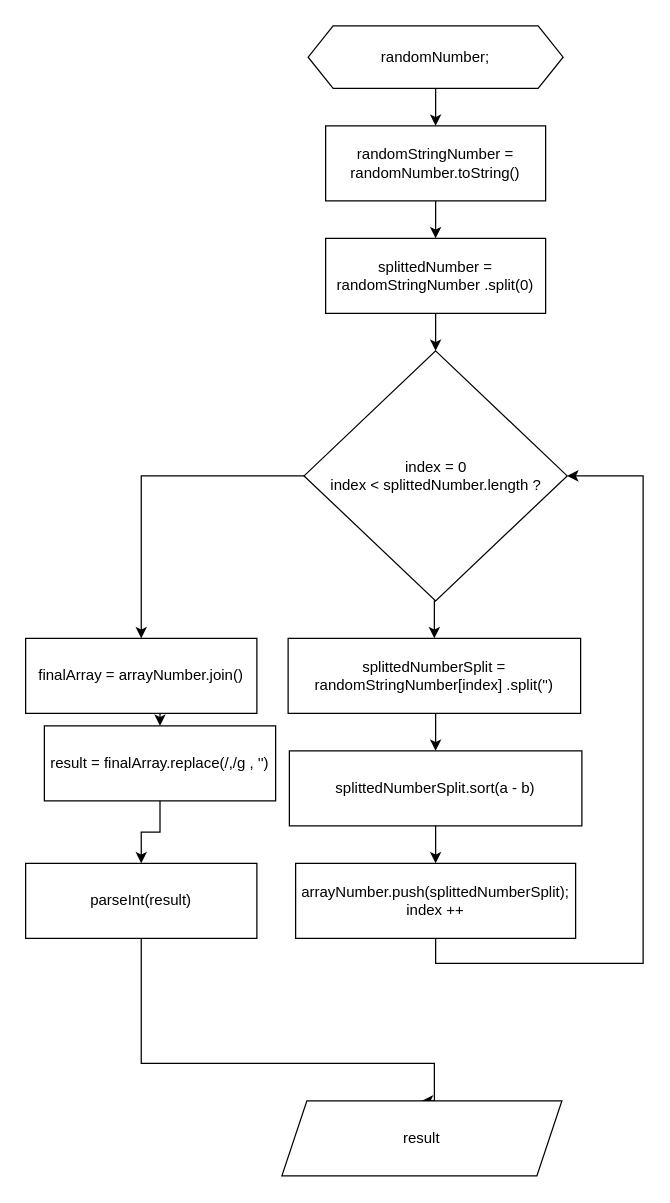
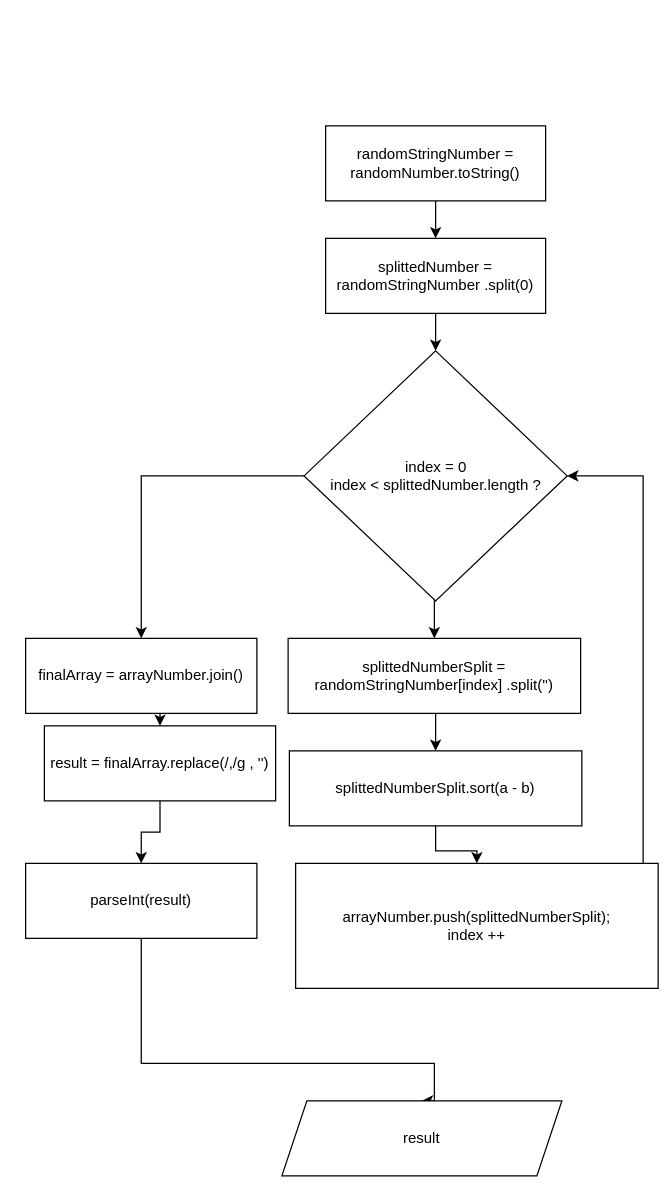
- <mxCell id="3" value="randomNumber;" style="shape=hexagon;perimeter=hexagonPerimeter2;whiteSpace=wrap;html=1;fixedSize=1;" vertex="1" parent="1"><mxGeometry x="246" y="20" width="204" height="50" as="geometry" /></mxCell>
- <mxCell id="2" style="edgeStyle=orthogonalEdgeStyle;rounded=0;orthogonalLoop=1;jettySize=auto;html=1;exitX=0.5;exitY=1;exitDx=0;exitDy=0;entryX=0.5;entryY=0;entryDx=0;entryDy=0;" edge="1" parent="1" source="3" target="5"><mxGeometry relative="1" as="geometry" /></mxCell>
- <mxCell id="16" value="arrayNumber.push(splittedNumberSplit);&lt;br&gt;index ++" style="rounded=0;whiteSpace=wrap;html=1;" vertex="1" parent="1"><mxGeometry x="236" y="690" width="224" height="60" as="geometry" /></mxCell>
+ <mxCell id="16" value="arrayNumber.push(splittedNumberSplit);&lt;br&gt;index ++" style="rounded=0;whiteSpace=wrap;html=1;" vertex="1" parent="1"><mxGeometry x="236" y="690" width="290" height="100" as="geometry" /></mxCell>
